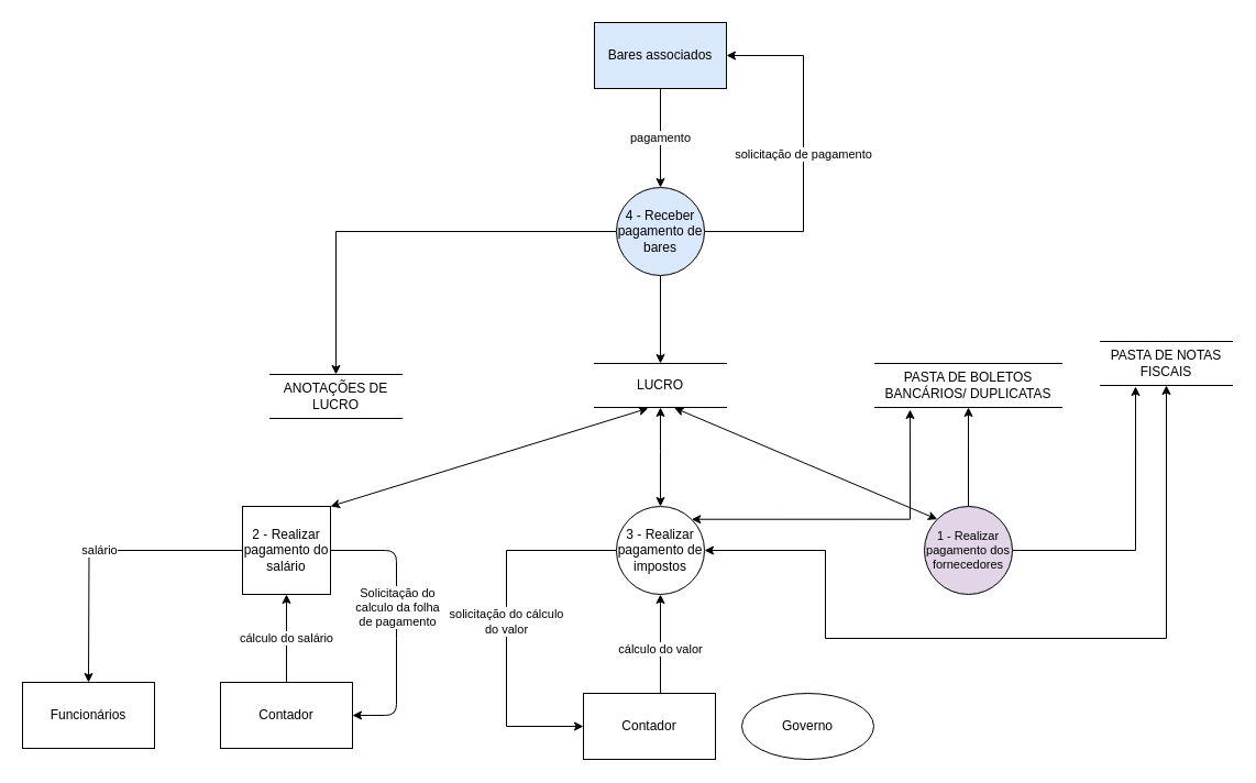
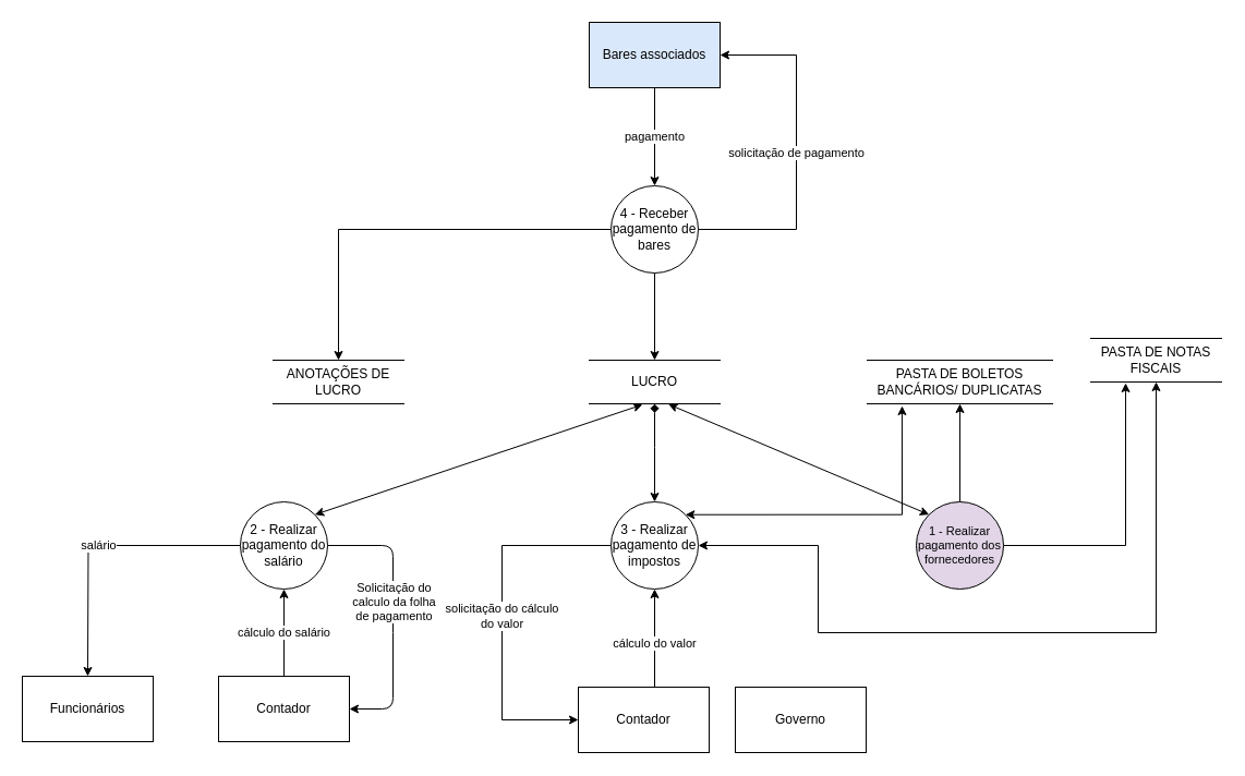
- <mxCell id="9" value="4 - Receber pagamento de bares" style="ellipse;whiteSpace=wrap;html=1;aspect=fixed;fillColor=#dae8fc;" parent="1" vertex="1"><mxGeometry x="560" y="170" width="80" height="80" as="geometry" /></mxCell>
+ <mxCell id="9" value="4 - Receber pagamento de bares" style="ellipse;whiteSpace=wrap;html=1;aspect=fixed;" parent="1" vertex="1"><mxGeometry x="560" y="170" width="80" height="80" as="geometry" /></mxCell>
- <mxCell id="25" value="ANOTAÇÕES DE LUCRO" style="shape=partialRectangle;whiteSpace=wrap;html=1;left=0;right=0;fillColor=none;" parent="1" vertex="1"><mxGeometry x="245" y="340" width="120" height="40" as="geometry" /></mxCell>
+ <mxCell id="25" value="ANOTAÇÕES DE LUCRO" style="shape=partialRectangle;whiteSpace=wrap;html=1;left=0;right=0;fillColor=none;" parent="1" vertex="1"><mxGeometry x="250" y="330" width="120" height="40" as="geometry" /></mxCell>
- <mxCell id="12" value="" style="edgeStyle=orthogonalEdgeStyle;rounded=0;orthogonalLoop=1;jettySize=auto;html=1;startArrow=classic;startFill=1;" parent="1" source="16" target="2" edge="1"><mxGeometry relative="1" as="geometry"><Array as="points"><mxPoint x="600" y="410" /><mxPoint x="600" y="410" /></Array></mxGeometry></mxCell>
+ <mxCell id="12" value="" style="edgeStyle=orthogonalEdgeStyle;rounded=0;orthogonalLoop=1;jettySize=auto;html=1;startArrow=classic;startFill=1;endArrow=diamond;" parent="1" source="16" target="2" edge="1"><mxGeometry relative="1" as="geometry"><Array as="points"><mxPoint x="600" y="410" /><mxPoint x="600" y="410" /></Array></mxGeometry></mxCell>
- <mxCell id="11" value="2 - Realizar pagamento do salário" style="whiteSpace=wrap;html=1;aspect=fixed;rounded=0;" parent="1" vertex="1"><mxGeometry x="220" y="460" width="80" height="80" as="geometry" /></mxCell>
+ <mxCell id="11" value="2 - Realizar pagamento do salário" style="ellipse;whiteSpace=wrap;html=1;aspect=fixed;" parent="1" vertex="1"><mxGeometry x="220" y="460" width="80" height="80" as="geometry" /></mxCell>
- <mxCell id="29" value="Governo" style="ellipse;whiteSpace=wrap;html=1;" parent="1" vertex="1"><mxGeometry x="674" y="630" width="120" height="60" as="geometry" /></mxCell>
+ <mxCell id="29" value="Governo" style="rounded=0;whiteSpace=wrap;html=1;" parent="1" vertex="1"><mxGeometry x="674" y="630" width="120" height="60" as="geometry" /></mxCell>
